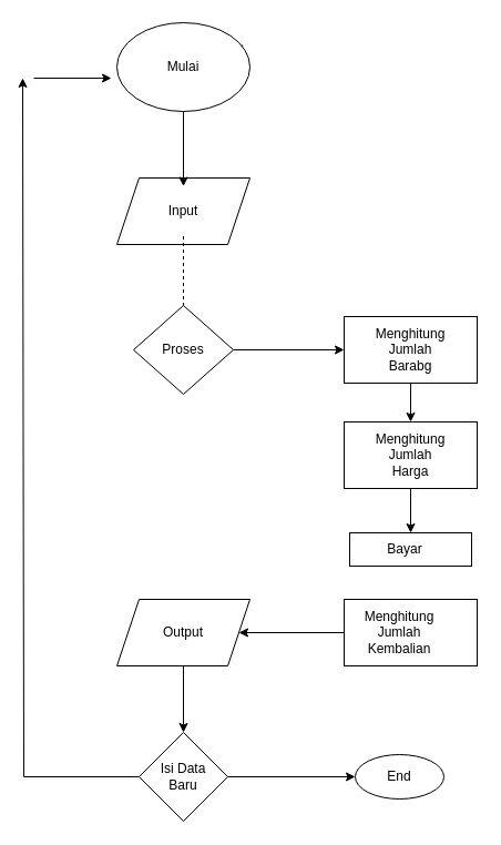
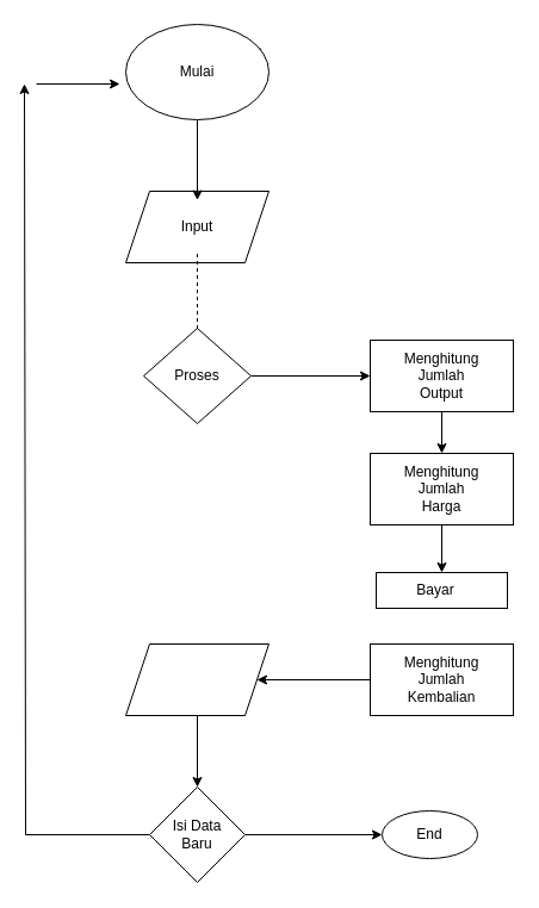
- <mxCell id="13" value="Menghitung Jumlah Barabg" style="text;html=1;strokeColor=none;fillColor=none;align=center;verticalAlign=middle;whiteSpace=wrap;rounded=0;" vertex="1" parent="1"><mxGeometry x="340" y="300" width="60" height="30" as="geometry" /></mxCell>
+ <mxCell id="13" value="Menghitung Jumlah Output" style="text;html=1;strokeColor=none;fillColor=none;align=center;verticalAlign=middle;whiteSpace=wrap;rounded=0;" vertex="1" parent="1"><mxGeometry x="340" y="300" width="60" height="30" as="geometry" /></mxCell>
- <mxCell id="25" value="Output" style="text;html=1;strokeColor=none;fillColor=none;align=center;verticalAlign=middle;whiteSpace=wrap;rounded=0;" vertex="1" parent="1"><mxGeometry x="135" y="555" width="60" height="30" as="geometry" /></mxCell>
- <mxCell id="22" value="Menghitung Jumlah Kembalian" style="text;html=1;strokeColor=none;fillColor=none;align=center;verticalAlign=middle;whiteSpace=wrap;rounded=0;" vertex="1" parent="1"><mxGeometry x="330" y="555" width="60" height="30" as="geometry" /></mxCell>
+ <mxCell id="22" value="Menghitung Jumlah Kembalian" style="text;html=1;strokeColor=none;fillColor=none;align=center;verticalAlign=middle;whiteSpace=wrap;rounded=0;" vertex="1" parent="1"><mxGeometry x="340" y="555" width="60" height="30" as="geometry" /></mxCell>
